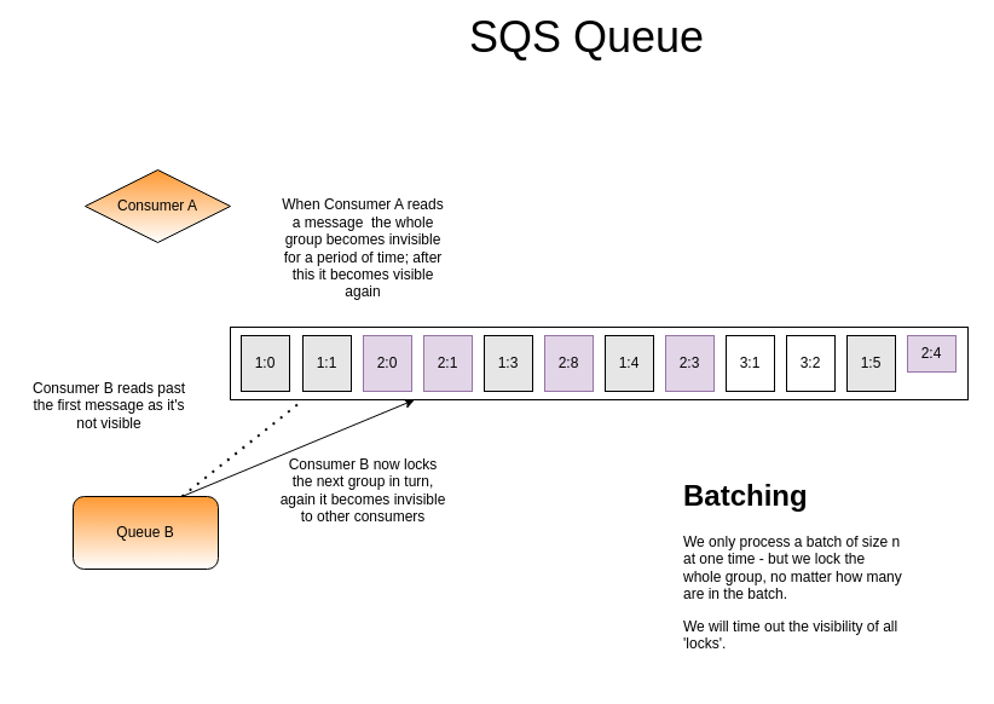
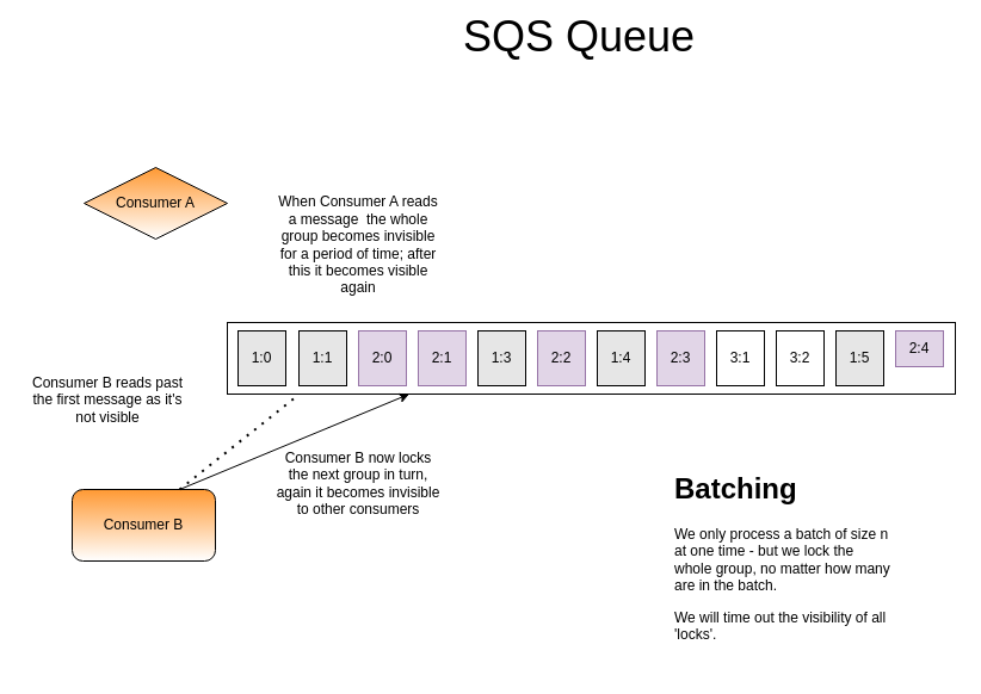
- <mxCell id="9" value="2:8" style="text;html=1;align=center;verticalAlign=middle;whiteSpace=wrap;rounded=0;strokeColor=#9673a6;fillColor=#e1d5e7;" parent="1" vertex="1"><mxGeometry x="450" y="277" width="40" height="46" as="geometry" /></mxCell>
+ <mxCell id="9" value="2:2" style="text;html=1;align=center;verticalAlign=middle;whiteSpace=wrap;rounded=0;strokeColor=#9673a6;fillColor=#e1d5e7;" parent="1" vertex="1"><mxGeometry x="450" y="277" width="40" height="46" as="geometry" /></mxCell>
- <mxCell id="17" value="Queue B" style="rounded=1;whiteSpace=wrap;html=1;strokeColor=#000000;gradientColor=#ffffff;fillColor=#FF9933;" parent="1" vertex="1"><mxGeometry x="60" y="410" width="120" height="60" as="geometry" /></mxCell>
+ <mxCell id="17" value="Consumer B" style="rounded=1;whiteSpace=wrap;html=1;strokeColor=#000000;gradientColor=#ffffff;fillColor=#FF9933;" parent="1" vertex="1"><mxGeometry x="60" y="410" width="120" height="60" as="geometry" /></mxCell>
